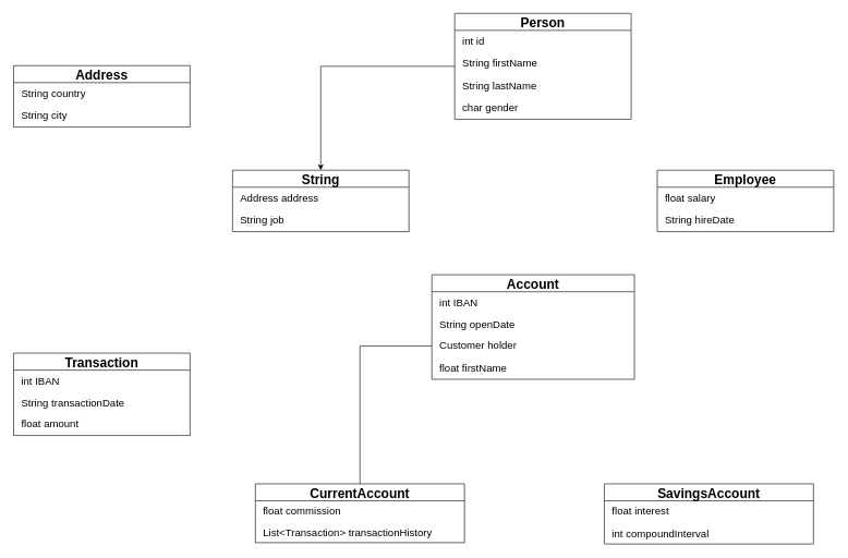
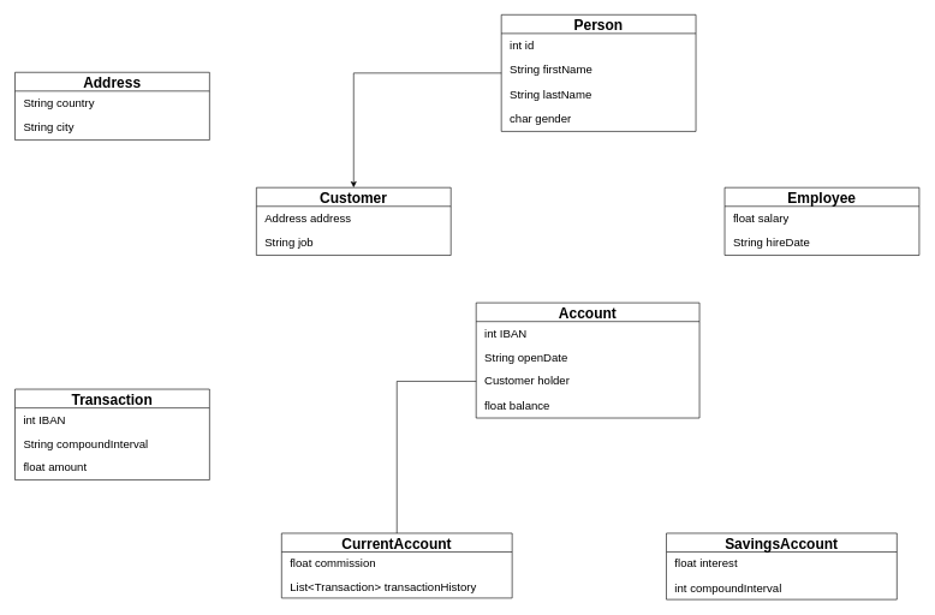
- <mxCell id="8" value="String" style="swimlane;fontStyle=1;childLayout=stackLayout;horizontal=1;startSize=26;fillColor=none;horizontalStack=0;resizeParent=1;resizeParentMax=0;resizeLast=0;collapsible=1;marginBottom=0;fontSize=20;" parent="1" vertex="1"><mxGeometry x="355" y="260" width="270" height="94" as="geometry" /></mxCell>
+ <mxCell id="8" value="Customer" style="swimlane;fontStyle=1;childLayout=stackLayout;horizontal=1;startSize=26;fillColor=none;horizontalStack=0;resizeParent=1;resizeParentMax=0;resizeLast=0;collapsible=1;marginBottom=0;fontSize=20;" parent="1" vertex="1"><mxGeometry x="355" y="260" width="270" height="94" as="geometry" /></mxCell>
- <mxCell id="18" value="float firstName" style="text;strokeColor=none;fillColor=none;align=left;verticalAlign=top;spacingLeft=10;spacingRight=4;overflow=hidden;rotatable=0;points=[[0,0.5],[1,0.5]];portConstraint=eastwest;fontSize=16;" parent="14" vertex="1"><mxGeometry y="126" width="310" height="34" as="geometry" /></mxCell>
+ <mxCell id="18" value="float balance" style="text;strokeColor=none;fillColor=none;align=left;verticalAlign=top;spacingLeft=10;spacingRight=4;overflow=hidden;rotatable=0;points=[[0,0.5],[1,0.5]];portConstraint=eastwest;fontSize=16;" parent="14" vertex="1"><mxGeometry y="126" width="310" height="34" as="geometry" /></mxCell>
- <mxCell id="27" value="String transactionDate" style="text;strokeColor=none;fillColor=none;align=left;verticalAlign=top;spacingLeft=10;spacingRight=4;overflow=hidden;rotatable=0;points=[[0,0.5],[1,0.5]];portConstraint=eastwest;fontSize=16;" parent="25" vertex="1"><mxGeometry y="60" width="270" height="32" as="geometry" /></mxCell>
+ <mxCell id="27" value="String compoundInterval" style="text;strokeColor=none;fillColor=none;align=left;verticalAlign=top;spacingLeft=10;spacingRight=4;overflow=hidden;rotatable=0;points=[[0,0.5],[1,0.5]];portConstraint=eastwest;fontSize=16;" parent="25" vertex="1"><mxGeometry y="60" width="270" height="32" as="geometry" /></mxCell>
